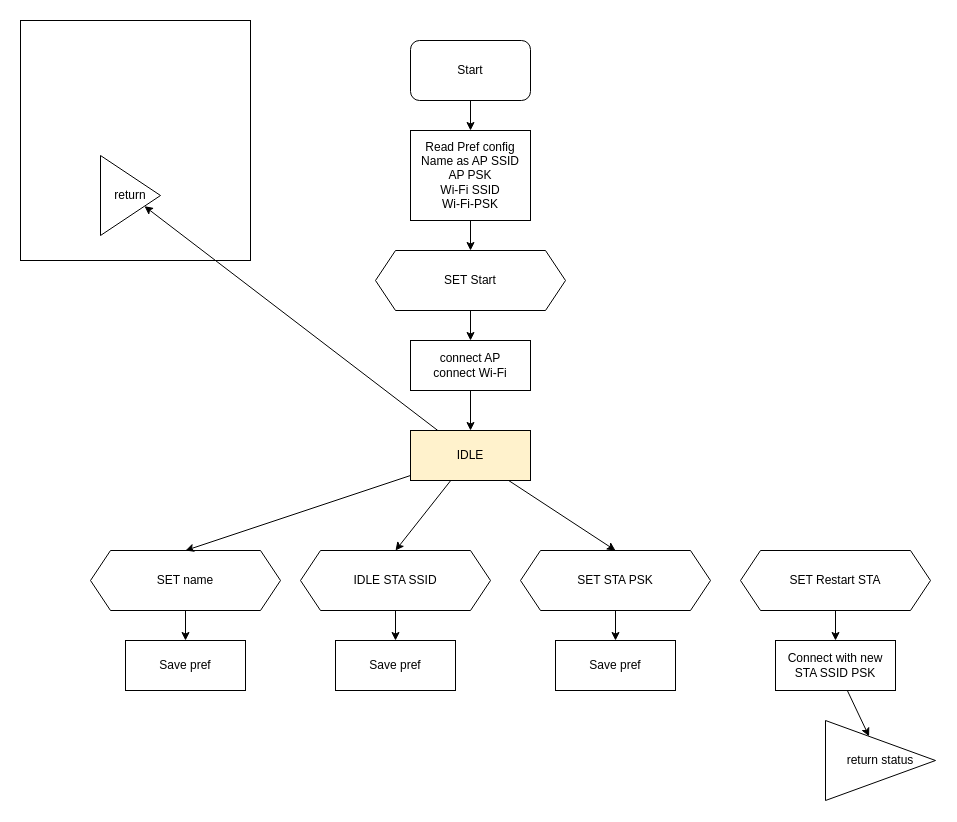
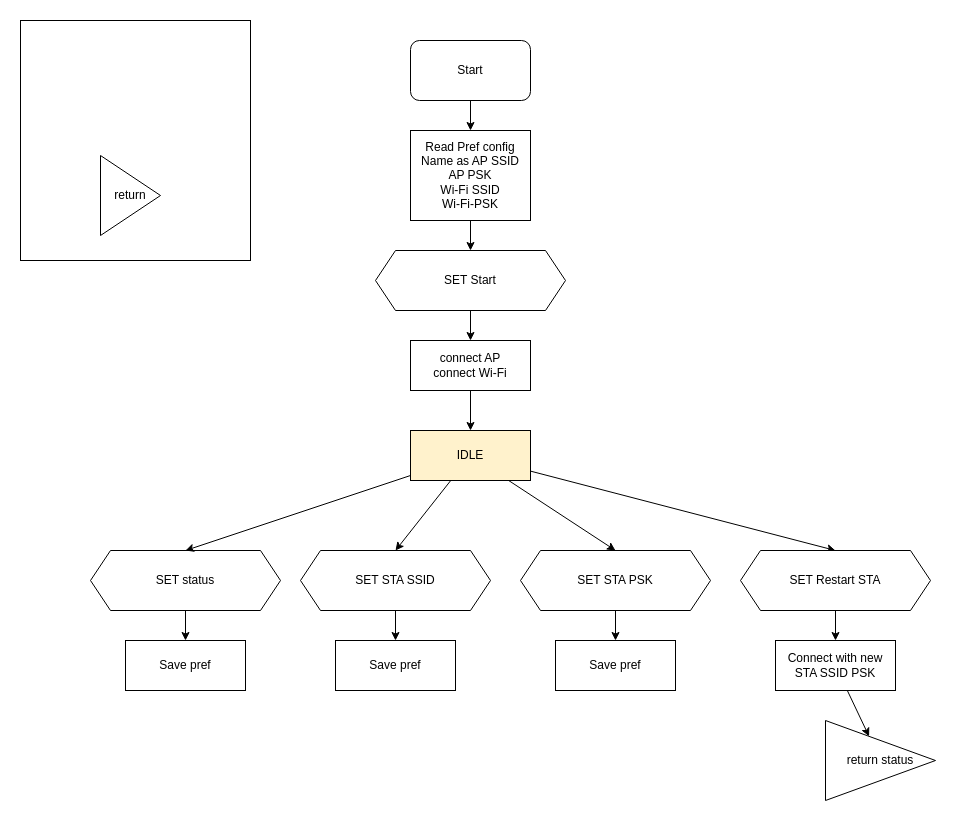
- <mxCell id="16" style="edgeStyle=none;html=1;" edge="1" parent="1" source="17" target="29"><mxGeometry relative="1" as="geometry" /></mxCell>
+ <mxCell id="16" style="edgeStyle=none;html=1;entryX=0.5;entryY=0;entryDx=0;entryDy=0;" edge="1" parent="1" source="17" target="26"><mxGeometry relative="1" as="geometry" /></mxCell>
- <mxCell id="12" value="SET name" style="shape=hexagon;perimeter=hexagonPerimeter2;whiteSpace=wrap;html=1;fixedSize=1;" vertex="1" parent="1"><mxGeometry x="90" y="550" width="190" height="60" as="geometry" /></mxCell>
+ <mxCell id="12" value="SET status" style="shape=hexagon;perimeter=hexagonPerimeter2;whiteSpace=wrap;html=1;fixedSize=1;" vertex="1" parent="1"><mxGeometry x="90" y="550" width="190" height="60" as="geometry" /></mxCell>
- <mxCell id="20" value="IDLE STA SSID" style="shape=hexagon;perimeter=hexagonPerimeter2;whiteSpace=wrap;html=1;fixedSize=1;" vertex="1" parent="1"><mxGeometry x="300" y="550" width="190" height="60" as="geometry" /></mxCell>
+ <mxCell id="20" value="SET STA SSID" style="shape=hexagon;perimeter=hexagonPerimeter2;whiteSpace=wrap;html=1;fixedSize=1;" vertex="1" parent="1"><mxGeometry x="300" y="550" width="190" height="60" as="geometry" /></mxCell>
